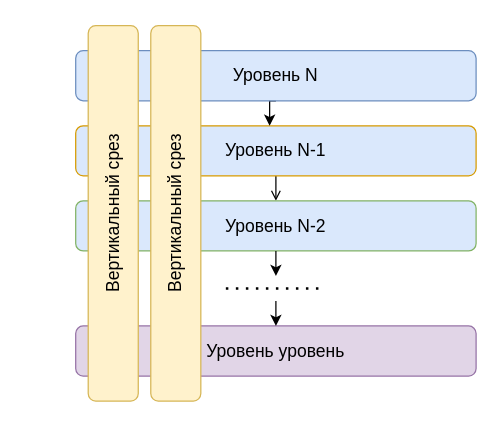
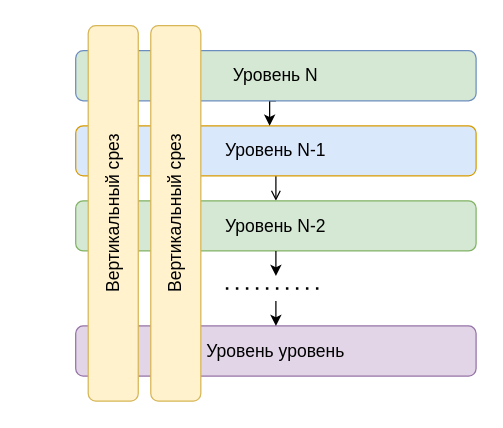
- <mxCell id="10" value="&lt;font style=&quot;font-size: 14px&quot;&gt;Уровень N&lt;/font&gt;" style="rounded=1;whiteSpace=wrap;html=1;fillColor=#dae8fc;strokeColor=#6c8ebf;" vertex="1" parent="1"><mxGeometry x="60" y="40" width="320" height="40" as="geometry" /></mxCell>
+ <mxCell id="10" value="&lt;font style=&quot;font-size: 14px&quot;&gt;Уровень N&lt;/font&gt;" style="rounded=1;whiteSpace=wrap;html=1;fillColor=#d5e8d4;strokeColor=#6c8ebf;" vertex="1" parent="1"><mxGeometry x="60" y="40" width="320" height="40" as="geometry" /></mxCell>
- <mxCell id="4" value="&lt;span style=&quot;font-size: 14px&quot;&gt;Уровень N-2&lt;/span&gt;" style="rounded=1;whiteSpace=wrap;html=1;fillColor=#dae8fc;strokeColor=#82b366;" vertex="1" parent="1"><mxGeometry x="60" y="160" width="320" height="40" as="geometry" /></mxCell>
+ <mxCell id="4" value="&lt;span style=&quot;font-size: 14px&quot;&gt;Уровень N-2&lt;/span&gt;" style="rounded=1;whiteSpace=wrap;html=1;fillColor=#d5e8d4;strokeColor=#82b366;" vertex="1" parent="1"><mxGeometry x="60" y="160" width="320" height="40" as="geometry" /></mxCell>
